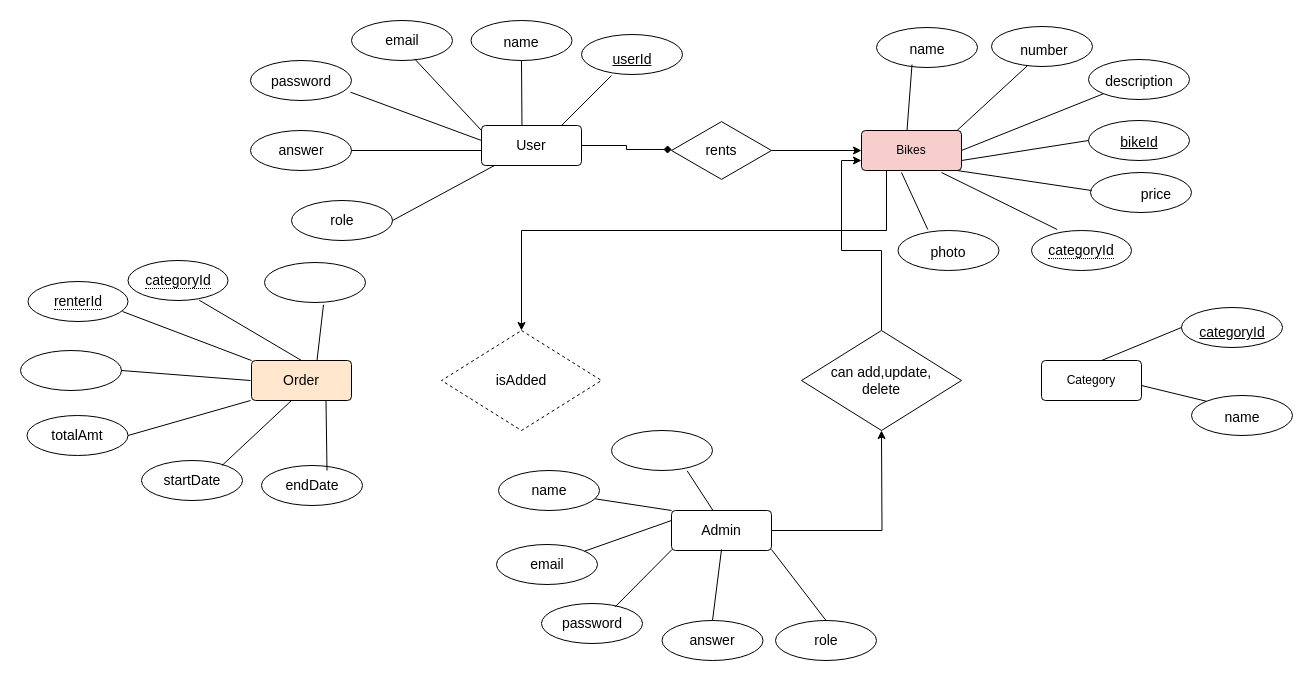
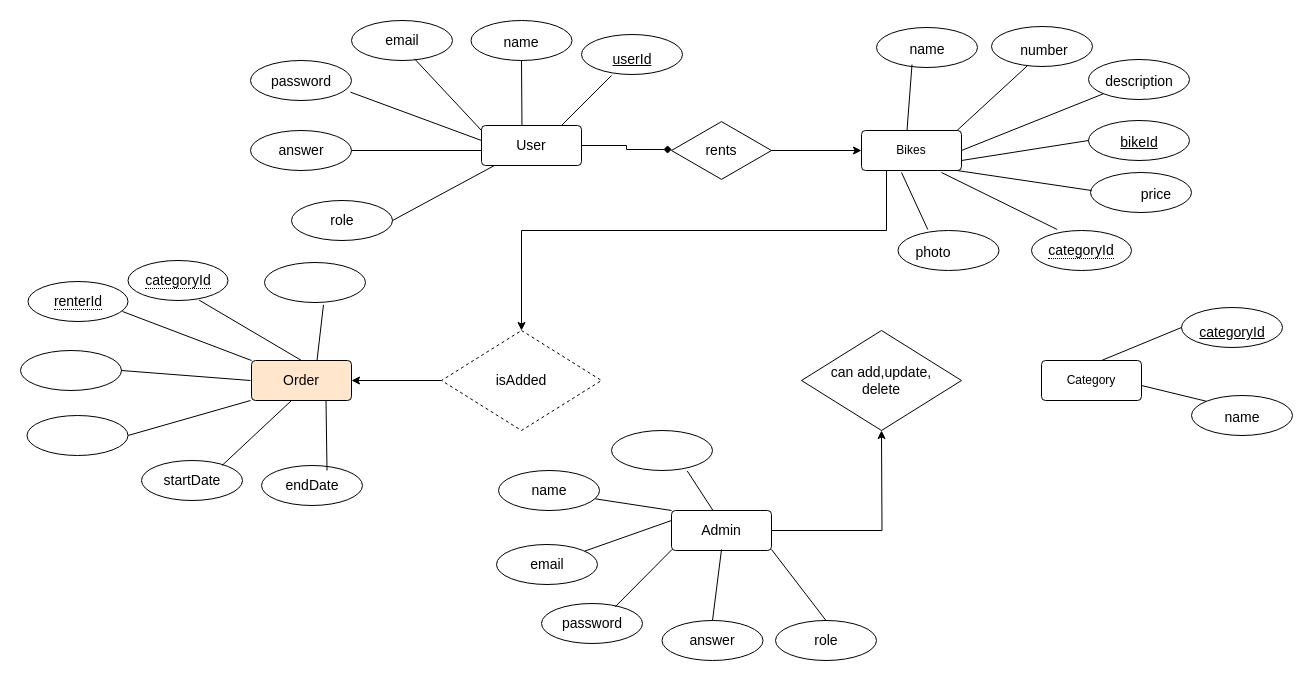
- <mxCell id="20" value="Bikes" style="rounded=1;arcSize=10;whiteSpace=wrap;html=1;align=center;fillColor=#f8cecc;" vertex="1" parent="1"><mxGeometry x="861" y="130" width="100" height="40" as="geometry" /></mxCell>
+ <mxCell id="20" value="Bikes" style="rounded=1;arcSize=10;whiteSpace=wrap;html=1;align=center;" vertex="1" parent="1"><mxGeometry x="861" y="130" width="100" height="40" as="geometry" /></mxCell>
- <mxCell id="41" style="edgeStyle=orthogonalEdgeStyle;rounded=0;orthogonalLoop=1;jettySize=auto;html=1;exitX=0.5;exitY=0;exitDx=0;exitDy=0;entryX=0;entryY=0.75;entryDx=0;entryDy=0;" edge="1" parent="1" source="42" target="20"><mxGeometry relative="1" as="geometry"><mxPoint x="841" y="160" as="targetPoint" /></mxGeometry></mxCell>
- <mxCell id="30" value="&lt;font style=&quot;font-size: 14px;&quot;&gt;photo&lt;/font&gt;" style="text;html=1;strokeColor=none;fillColor=none;align=center;verticalAlign=middle;whiteSpace=wrap;rounded=0;" vertex="1" parent="1"><mxGeometry x="918" y="237" width="60" height="30" as="geometry" /></mxCell>
+ <mxCell id="30" value="&lt;font style=&quot;font-size: 14px;&quot;&gt;photo&lt;/font&gt;" style="text;html=1;strokeColor=none;fillColor=none;align=center;verticalAlign=middle;whiteSpace=wrap;rounded=0;" vertex="1" parent="1"><mxGeometry x="903" y="237" width="60" height="30" as="geometry" /></mxCell>
+ <mxCell id="43" style="edgeStyle=orthogonalEdgeStyle;rounded=0;orthogonalLoop=1;jettySize=auto;html=1;exitX=0;exitY=0.5;exitDx=0;exitDy=0;entryX=1;entryY=0.5;entryDx=0;entryDy=0;" edge="1" parent="1" source="44" target="45"><mxGeometry relative="1" as="geometry" /></mxCell>
- <mxCell id="48" value="&lt;font style=&quot;font-size: 14px;&quot;&gt;totalAmt&lt;/font&gt;" style="text;html=1;strokeColor=none;fillColor=none;align=center;verticalAlign=middle;whiteSpace=wrap;rounded=0;" vertex="1" parent="1"><mxGeometry x="47" y="420" width="60" height="30" as="geometry" /></mxCell>
